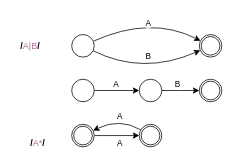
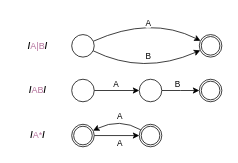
- <mxCell id="2" value="&lt;b&gt;/&lt;/b&gt;&lt;font color=&quot;#b5739d&quot;&gt;A|B&lt;/font&gt;&lt;b&gt;/&lt;/b&gt;" style="text;strokeColor=none;align=center;fillColor=none;html=1;verticalAlign=middle;whiteSpace=wrap;rounded=0;" parent="1" vertex="1"><mxGeometry x="10" y="45.5" width="60" height="30" as="geometry" /></mxCell>
+ <mxCell id="2" value="&lt;b&gt;/&lt;/b&gt;&lt;font color=&quot;#b5739d&quot;&gt;A|B&lt;/font&gt;&lt;b&gt;/&lt;/b&gt;" style="text;strokeColor=none;align=center;fillColor=none;html=1;verticalAlign=middle;whiteSpace=wrap;rounded=0;" parent="1" vertex="1"><mxGeometry x="20" y="45.5" width="60" height="30" as="geometry" /></mxCell>
+ <mxCell id="14" value="&lt;b&gt;/&lt;/b&gt;&lt;font color=&quot;#b5739d&quot;&gt;AB&lt;/font&gt;&lt;b&gt;/&lt;/b&gt;" style="text;strokeColor=none;align=center;fillColor=none;html=1;verticalAlign=middle;whiteSpace=wrap;rounded=0;" parent="1" vertex="1"><mxGeometry x="20" y="105" width="60" height="30" as="geometry" /></mxCell>
- <mxCell id="17" value="&lt;b&gt;/&lt;/b&gt;&lt;font color=&quot;#b5739d&quot;&gt;A*&lt;/font&gt;&lt;b&gt;/&lt;/b&gt;" style="text;strokeColor=none;align=center;fillColor=none;html=1;verticalAlign=middle;whiteSpace=wrap;rounded=0;" parent="1" vertex="1"><mxGeometry x="20" y="175" width="60" height="30" as="geometry" /></mxCell>
+ <mxCell id="17" value="&lt;b&gt;/&lt;/b&gt;&lt;font color=&quot;#b5739d&quot;&gt;A*&lt;/font&gt;&lt;b&gt;/&lt;/b&gt;" style="text;strokeColor=none;align=center;fillColor=none;html=1;verticalAlign=middle;whiteSpace=wrap;rounded=0;" parent="1" vertex="1"><mxGeometry x="20" y="165" width="60" height="30" as="geometry" /></mxCell>
